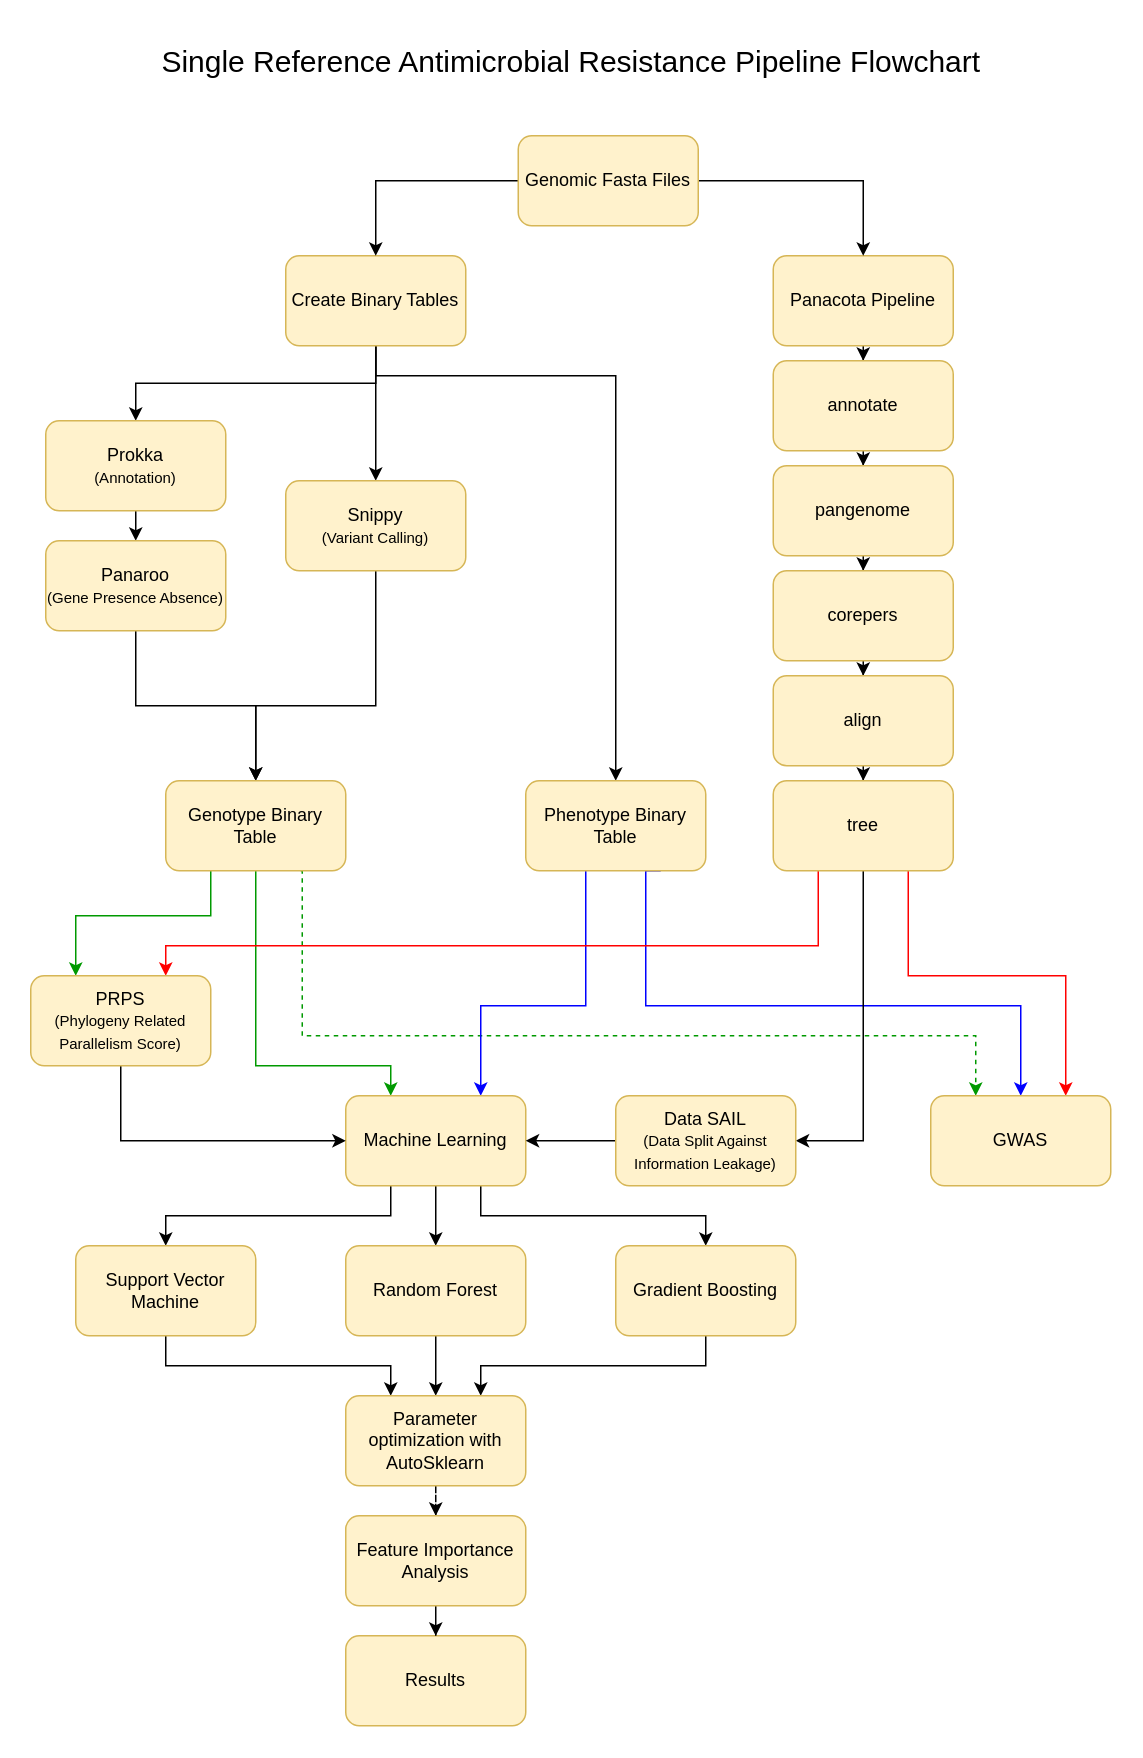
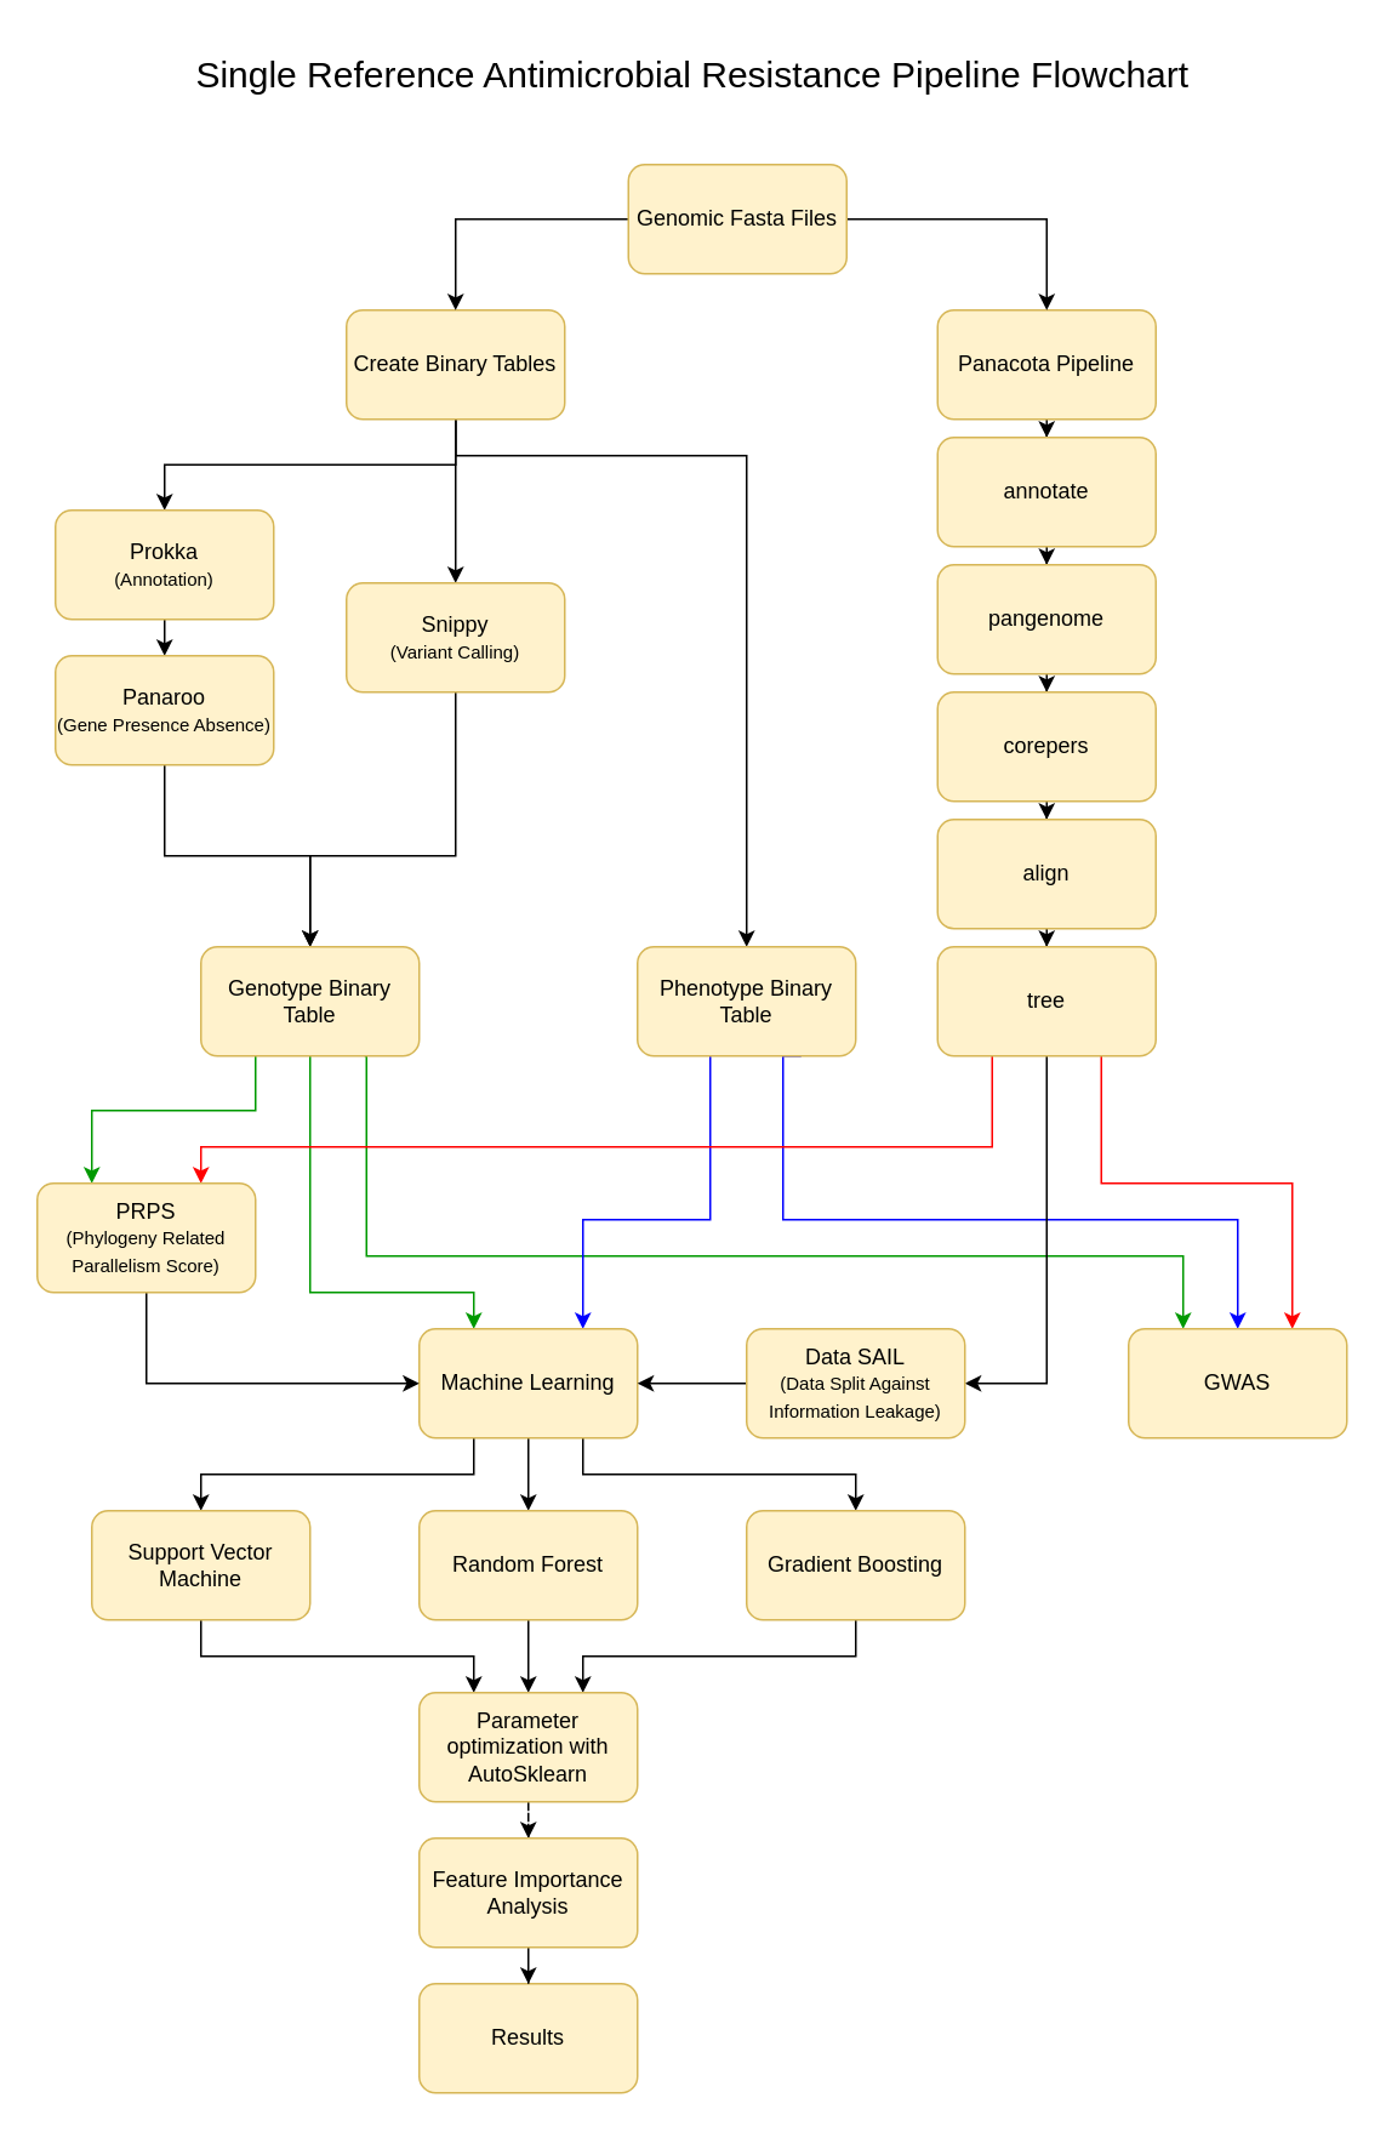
- <mxCell id="12" style="edgeStyle=orthogonalEdgeStyle;rounded=0;orthogonalLoop=1;jettySize=auto;html=1;exitX=0.75;exitY=1;exitDx=0;exitDy=0;strokeColor=#009900;entryX=0.25;entryY=0;entryDx=0;entryDy=0;dashed=1;" parent="1" source="15" target="33" edge="1"><mxGeometry relative="1" as="geometry"><Array as="points"><mxPoint x="201" y="580" /><mxPoint x="201" y="690" /><mxPoint x="650" y="690" /></Array></mxGeometry></mxCell>
+ <mxCell id="12" style="edgeStyle=orthogonalEdgeStyle;rounded=0;orthogonalLoop=1;jettySize=auto;html=1;exitX=0.75;exitY=1;exitDx=0;exitDy=0;strokeColor=#009900;entryX=0.25;entryY=0;entryDx=0;entryDy=0;" parent="1" source="15" target="33" edge="1"><mxGeometry relative="1" as="geometry"><Array as="points"><mxPoint x="201" y="580" /><mxPoint x="201" y="690" /><mxPoint x="650" y="690" /></Array></mxGeometry></mxCell>
